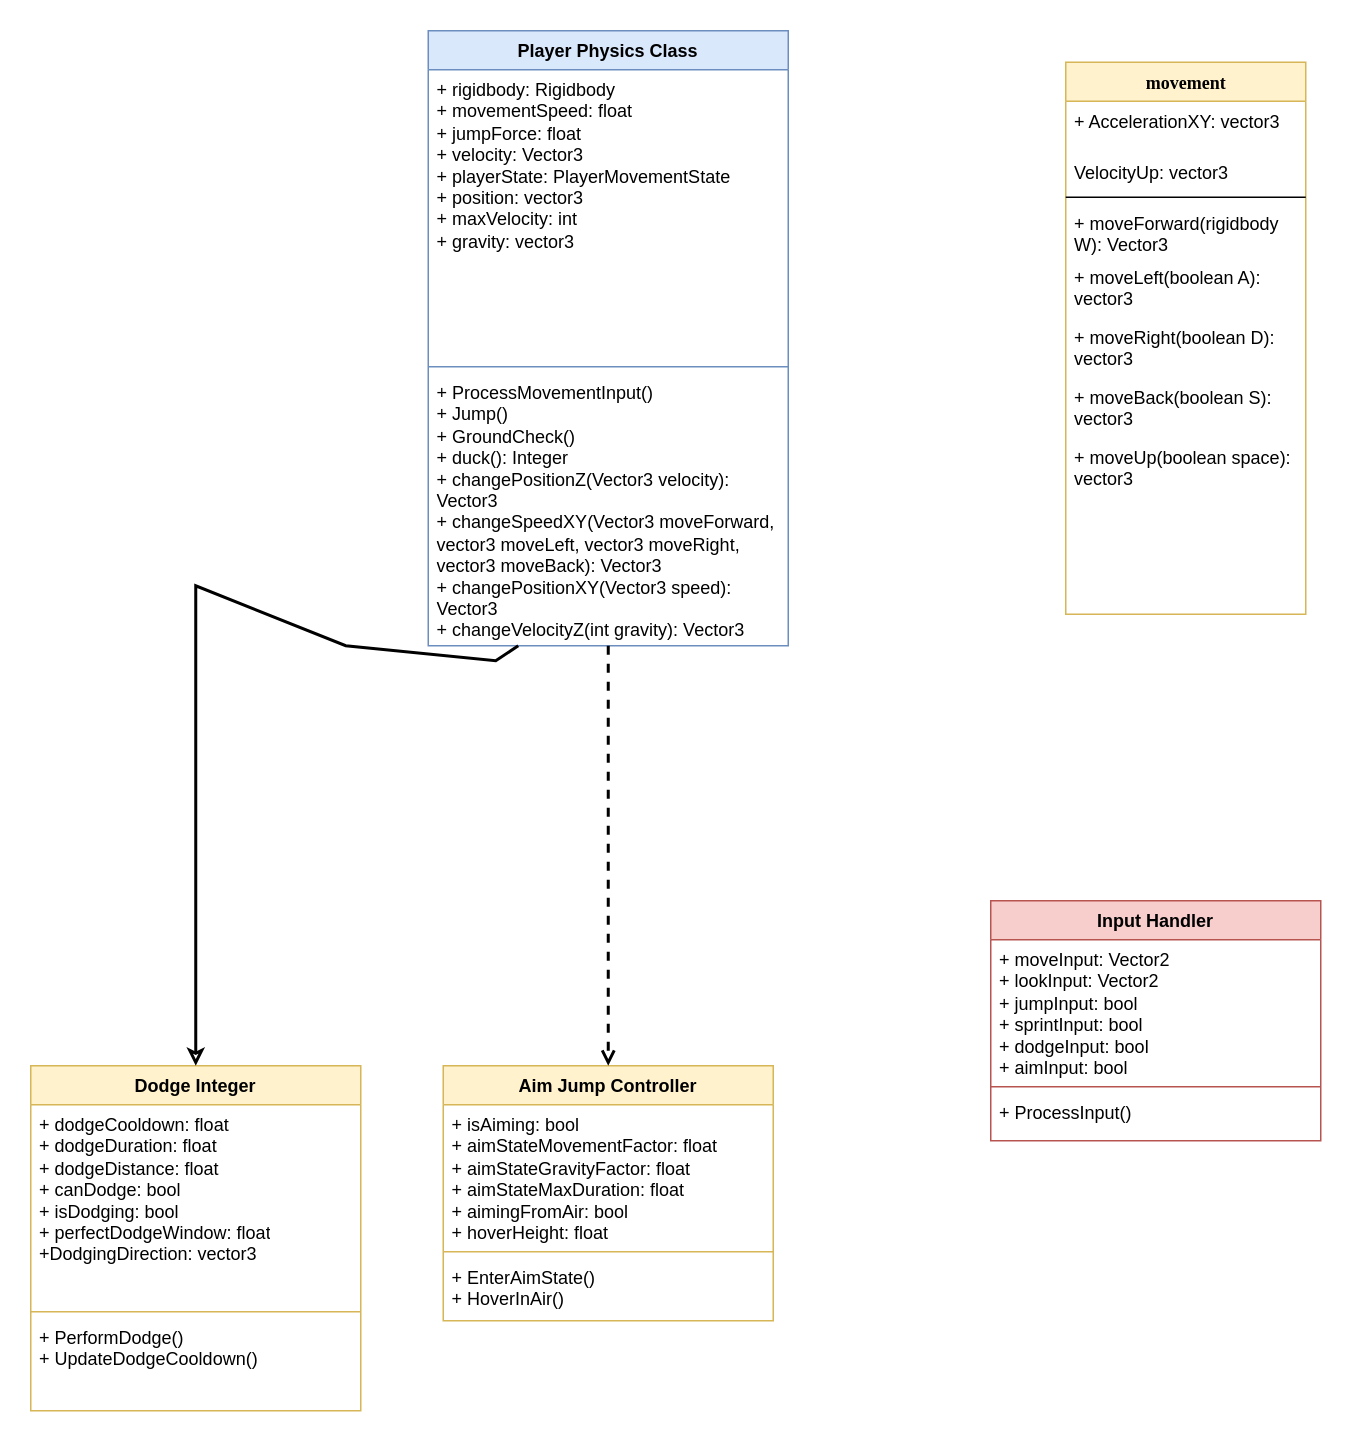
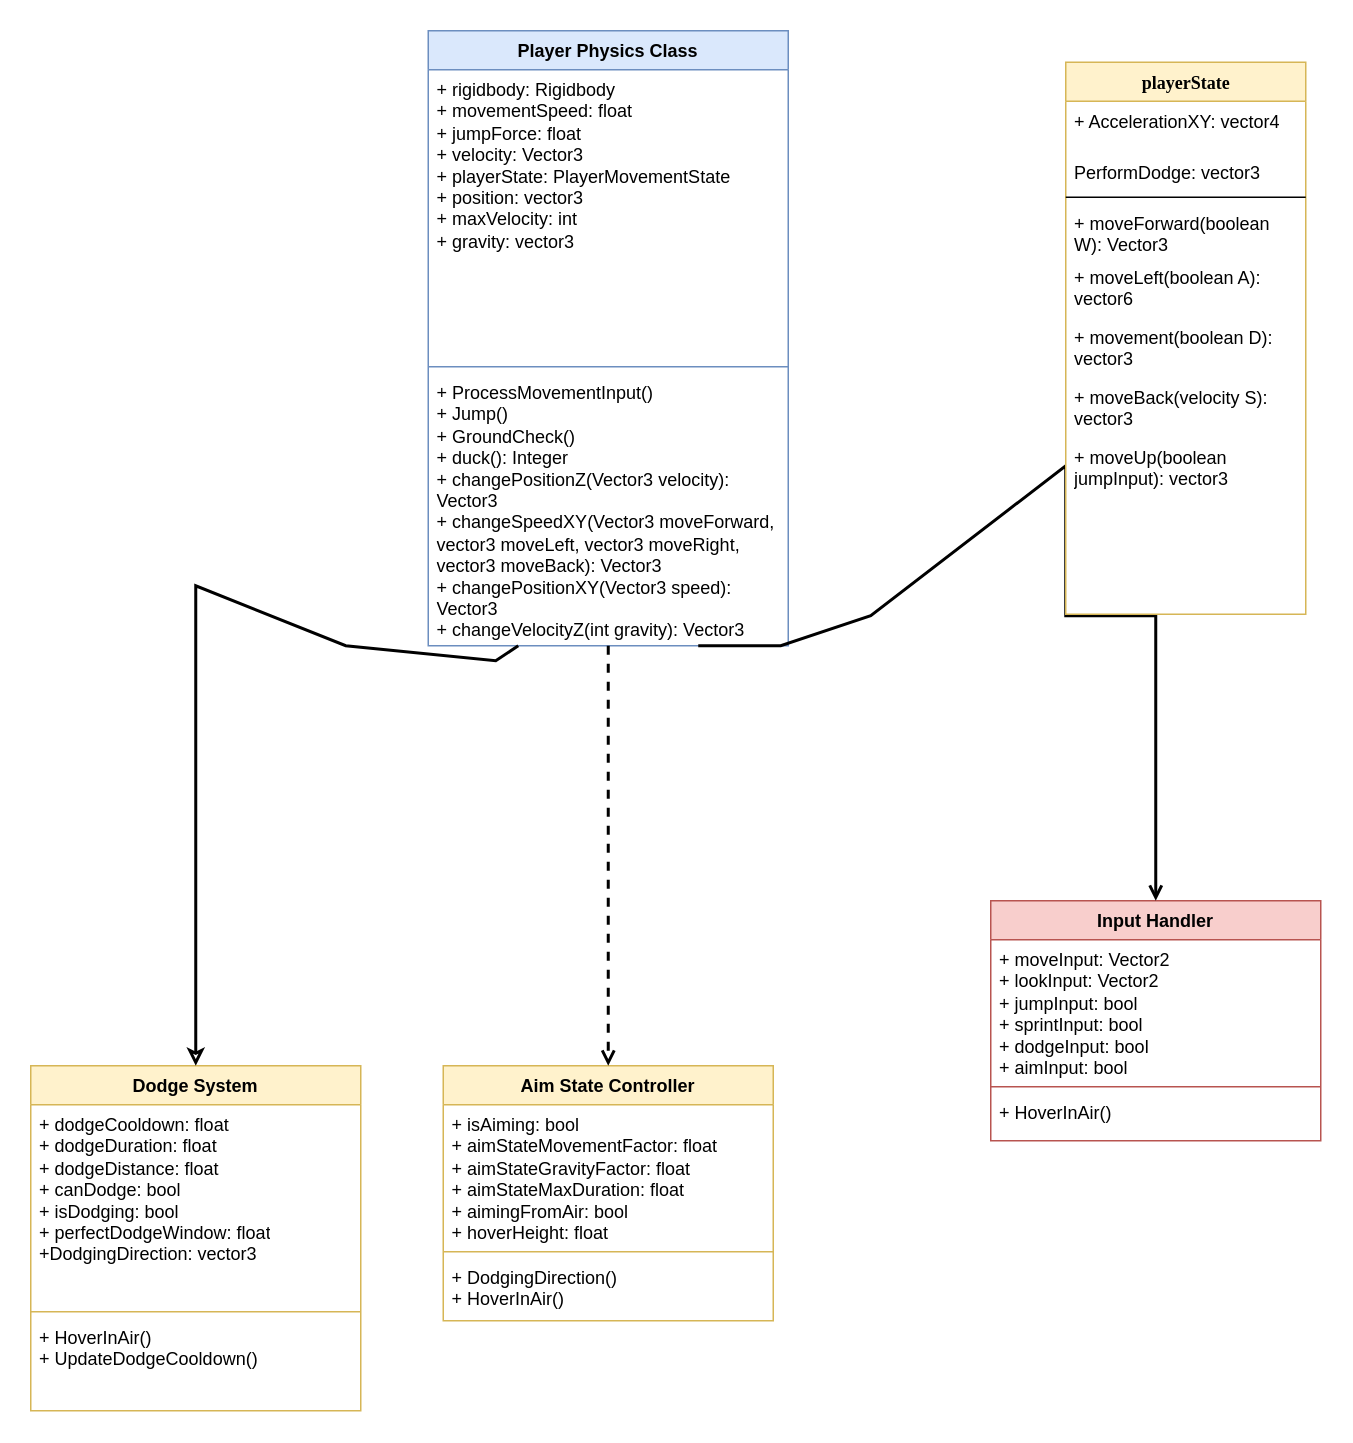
- <mxCell id="21" value="movement" style="swimlane;html=1;fontStyle=1;align=center;verticalAlign=top;childLayout=stackLayout;horizontal=1;startSize=26;horizontalStack=0;resizeParent=1;resizeLast=0;collapsible=1;marginBottom=0;swimlaneFillColor=#ffffff;rounded=0;shadow=0;comic=0;labelBackgroundColor=none;strokeWidth=1;fillColor=#fff2cc;fontFamily=Verdana;fontSize=12;strokeColor=#d6b656;" vertex="1" parent="1"><mxGeometry x="710" y="41" width="160" height="368" as="geometry" /></mxCell>
+ <mxCell id="21" value="playerState" style="swimlane;html=1;fontStyle=1;align=center;verticalAlign=top;childLayout=stackLayout;horizontal=1;startSize=26;horizontalStack=0;resizeParent=1;resizeLast=0;collapsible=1;marginBottom=0;swimlaneFillColor=#ffffff;rounded=0;shadow=0;comic=0;labelBackgroundColor=none;strokeWidth=1;fillColor=#fff2cc;fontFamily=Verdana;fontSize=12;strokeColor=#d6b656;" vertex="1" parent="1"><mxGeometry x="710" y="41" width="160" height="368" as="geometry" /></mxCell>
- <mxCell id="22" value="+ AccelerationXY: vector3" style="text;html=1;strokeColor=none;fillColor=none;align=left;verticalAlign=top;spacingLeft=4;spacingRight=4;whiteSpace=wrap;overflow=hidden;rotatable=0;points=[[0,0.5],[1,0.5]];portConstraint=eastwest;" vertex="1" parent="21"><mxGeometry y="26" width="160" height="34" as="geometry" /></mxCell>
+ <mxCell id="22" value="+ AccelerationXY: vector4" style="text;html=1;strokeColor=none;fillColor=none;align=left;verticalAlign=top;spacingLeft=4;spacingRight=4;whiteSpace=wrap;overflow=hidden;rotatable=0;points=[[0,0.5],[1,0.5]];portConstraint=eastwest;" vertex="1" parent="21"><mxGeometry y="26" width="160" height="34" as="geometry" /></mxCell>
- <mxCell id="23" value="VelocityUp: vector3" style="text;html=1;strokeColor=none;fillColor=none;align=left;verticalAlign=top;spacingLeft=4;spacingRight=4;whiteSpace=wrap;overflow=hidden;rotatable=0;points=[[0,0.5],[1,0.5]];portConstraint=eastwest;" vertex="1" parent="21"><mxGeometry y="60" width="160" height="26" as="geometry" /></mxCell>
+ <mxCell id="23" value="PerformDodge: vector3" style="text;html=1;strokeColor=none;fillColor=none;align=left;verticalAlign=top;spacingLeft=4;spacingRight=4;whiteSpace=wrap;overflow=hidden;rotatable=0;points=[[0,0.5],[1,0.5]];portConstraint=eastwest;" vertex="1" parent="21"><mxGeometry y="60" width="160" height="26" as="geometry" /></mxCell>
- <mxCell id="25" value="+ moveForward(rigidbody W): Vector3" style="text;html=1;strokeColor=none;fillColor=none;align=left;verticalAlign=top;spacingLeft=4;spacingRight=4;whiteSpace=wrap;overflow=hidden;rotatable=0;points=[[0,0.5],[1,0.5]];portConstraint=eastwest;" vertex="1" parent="21"><mxGeometry y="94" width="160" height="36" as="geometry" /></mxCell>
+ <mxCell id="25" value="+ moveForward(boolean W): Vector3" style="text;html=1;strokeColor=none;fillColor=none;align=left;verticalAlign=top;spacingLeft=4;spacingRight=4;whiteSpace=wrap;overflow=hidden;rotatable=0;points=[[0,0.5],[1,0.5]];portConstraint=eastwest;" vertex="1" parent="21"><mxGeometry y="94" width="160" height="36" as="geometry" /></mxCell>
- <mxCell id="26" value="+ moveLeft(boolean A): vector3" style="text;html=1;strokeColor=none;fillColor=none;align=left;verticalAlign=top;spacingLeft=4;spacingRight=4;whiteSpace=wrap;overflow=hidden;rotatable=0;points=[[0,0.5],[1,0.5]];portConstraint=eastwest;" vertex="1" parent="21"><mxGeometry y="130" width="160" height="40" as="geometry" /></mxCell>
+ <mxCell id="26" value="+ moveLeft(boolean A): vector6" style="text;html=1;strokeColor=none;fillColor=none;align=left;verticalAlign=top;spacingLeft=4;spacingRight=4;whiteSpace=wrap;overflow=hidden;rotatable=0;points=[[0,0.5],[1,0.5]];portConstraint=eastwest;" vertex="1" parent="21"><mxGeometry y="130" width="160" height="40" as="geometry" /></mxCell>
- <mxCell id="27" value="+ moveRight(boolean D): vector3" style="text;html=1;strokeColor=none;fillColor=none;align=left;verticalAlign=top;spacingLeft=4;spacingRight=4;whiteSpace=wrap;overflow=hidden;rotatable=0;points=[[0,0.5],[1,0.5]];portConstraint=eastwest;" vertex="1" parent="21"><mxGeometry y="170" width="160" height="40" as="geometry" /></mxCell>
+ <mxCell id="27" value="+ movement(boolean D): vector3" style="text;html=1;strokeColor=none;fillColor=none;align=left;verticalAlign=top;spacingLeft=4;spacingRight=4;whiteSpace=wrap;overflow=hidden;rotatable=0;points=[[0,0.5],[1,0.5]];portConstraint=eastwest;" vertex="1" parent="21"><mxGeometry y="170" width="160" height="40" as="geometry" /></mxCell>
- <mxCell id="28" value="+ moveBack(boolean S): vector3" style="text;html=1;strokeColor=none;fillColor=none;align=left;verticalAlign=top;spacingLeft=4;spacingRight=4;whiteSpace=wrap;overflow=hidden;rotatable=0;points=[[0,0.5],[1,0.5]];portConstraint=eastwest;" vertex="1" parent="21"><mxGeometry y="210" width="160" height="40" as="geometry" /></mxCell>
+ <mxCell id="28" value="+ moveBack(velocity S): vector3" style="text;html=1;strokeColor=none;fillColor=none;align=left;verticalAlign=top;spacingLeft=4;spacingRight=4;whiteSpace=wrap;overflow=hidden;rotatable=0;points=[[0,0.5],[1,0.5]];portConstraint=eastwest;" vertex="1" parent="21"><mxGeometry y="210" width="160" height="40" as="geometry" /></mxCell>
- <mxCell id="29" value="+ moveUp(boolean space): vector3" style="text;html=1;strokeColor=none;fillColor=none;align=left;verticalAlign=top;spacingLeft=4;spacingRight=4;whiteSpace=wrap;overflow=hidden;rotatable=0;points=[[0,0.5],[1,0.5]];portConstraint=eastwest;" vertex="1" parent="21"><mxGeometry y="250" width="160" height="40" as="geometry" /></mxCell>
+ <mxCell id="29" value="+ moveUp(boolean jumpInput): vector3" style="text;html=1;strokeColor=none;fillColor=none;align=left;verticalAlign=top;spacingLeft=4;spacingRight=4;whiteSpace=wrap;overflow=hidden;rotatable=0;points=[[0,0.5],[1,0.5]];portConstraint=eastwest;" vertex="1" parent="21"><mxGeometry y="250" width="160" height="40" as="geometry" /></mxCell>
+ <mxCell id="20" value="" style="endArrow=open;html=1;rounded=0;exitX=0.75;exitY=1;exitDx=0;exitDy=0;entryX=0.5;entryY=0;entryDx=0;entryDy=0;endFill=0;strokeWidth=2;" edge="1" parent="1" source="2" target="14"><mxGeometry width="50" height="50" relative="1" as="geometry"><mxPoint x="380" y="440" as="sourcePoint" /><mxPoint x="430" y="390" as="targetPoint" /><Array as="points"><mxPoint x="520" y="430" /><mxPoint x="580" y="410" /><mxPoint x="710" y="310" /><mxPoint x="710" y="410" /><mxPoint x="770" y="410" /></Array></mxGeometry></mxCell>
- <mxCell id="6" value="Dodge Integer" style="swimlane;fontStyle=1;align=center;verticalAlign=top;childLayout=stackLayout;horizontal=1;startSize=26;horizontalStack=0;resizeParent=1;resizeParentMax=0;resizeLast=0;collapsible=1;marginBottom=0;whiteSpace=wrap;html=1;fillColor=#fff2cc;strokeColor=#d6b656;" vertex="1" parent="1"><mxGeometry x="20" y="710" width="220" height="230" as="geometry" /></mxCell>
+ <mxCell id="6" value="Dodge System" style="swimlane;fontStyle=1;align=center;verticalAlign=top;childLayout=stackLayout;horizontal=1;startSize=26;horizontalStack=0;resizeParent=1;resizeParentMax=0;resizeLast=0;collapsible=1;marginBottom=0;whiteSpace=wrap;html=1;fillColor=#fff2cc;strokeColor=#d6b656;" vertex="1" parent="1"><mxGeometry x="20" y="710" width="220" height="230" as="geometry" /></mxCell>
- <mxCell id="10" value="Aim Jump Controller" style="swimlane;fontStyle=1;align=center;verticalAlign=top;childLayout=stackLayout;horizontal=1;startSize=26;horizontalStack=0;resizeParent=1;resizeParentMax=0;resizeLast=0;collapsible=1;marginBottom=0;whiteSpace=wrap;html=1;fillColor=#fff2cc;strokeColor=#d6b656;" vertex="1" parent="1"><mxGeometry x="295" y="710" width="220" height="170" as="geometry" /></mxCell>
+ <mxCell id="10" value="Aim State Controller" style="swimlane;fontStyle=1;align=center;verticalAlign=top;childLayout=stackLayout;horizontal=1;startSize=26;horizontalStack=0;resizeParent=1;resizeParentMax=0;resizeLast=0;collapsible=1;marginBottom=0;whiteSpace=wrap;html=1;fillColor=#fff2cc;strokeColor=#d6b656;" vertex="1" parent="1"><mxGeometry x="295" y="710" width="220" height="170" as="geometry" /></mxCell>
- <mxCell id="17" value="+ ProcessInput()&lt;div&gt;&lt;br/&gt;&lt;/div&gt;" style="text;strokeColor=none;fillColor=none;align=left;verticalAlign=top;spacingLeft=4;spacingRight=4;overflow=hidden;rotatable=0;points=[[0,0.5],[1,0.5]];portConstraint=eastwest;whiteSpace=wrap;html=1;" vertex="1" parent="14"><mxGeometry y="128" width="220" height="32" as="geometry" /></mxCell>
+ <mxCell id="17" value="+ HoverInAir()&lt;div&gt;&lt;br/&gt;&lt;/div&gt;" style="text;strokeColor=none;fillColor=none;align=left;verticalAlign=top;spacingLeft=4;spacingRight=4;overflow=hidden;rotatable=0;points=[[0,0.5],[1,0.5]];portConstraint=eastwest;whiteSpace=wrap;html=1;" vertex="1" parent="14"><mxGeometry y="128" width="220" height="32" as="geometry" /></mxCell>
- <mxCell id="13" value="+ EnterAimState()&lt;br&gt;+ HoverInAir()" style="text;strokeColor=none;fillColor=none;align=left;verticalAlign=top;spacingLeft=4;spacingRight=4;overflow=hidden;rotatable=0;points=[[0,0.5],[1,0.5]];portConstraint=eastwest;whiteSpace=wrap;html=1;" vertex="1" parent="10"><mxGeometry y="128" width="220" height="42" as="geometry" /></mxCell>
+ <mxCell id="13" value="+ DodgingDirection()&lt;br&gt;+ HoverInAir()" style="text;strokeColor=none;fillColor=none;align=left;verticalAlign=top;spacingLeft=4;spacingRight=4;overflow=hidden;rotatable=0;points=[[0,0.5],[1,0.5]];portConstraint=eastwest;whiteSpace=wrap;html=1;" vertex="1" parent="10"><mxGeometry y="128" width="220" height="42" as="geometry" /></mxCell>
- <mxCell id="9" value="+ PerformDodge()&lt;br&gt;+ UpdateDodgeCooldown()" style="text;strokeColor=none;fillColor=none;align=left;verticalAlign=top;spacingLeft=4;spacingRight=4;overflow=hidden;rotatable=0;points=[[0,0.5],[1,0.5]];portConstraint=eastwest;whiteSpace=wrap;html=1;" vertex="1" parent="6"><mxGeometry y="168" width="220" height="62" as="geometry" /></mxCell>
+ <mxCell id="9" value="+ HoverInAir()&lt;br&gt;+ UpdateDodgeCooldown()" style="text;strokeColor=none;fillColor=none;align=left;verticalAlign=top;spacingLeft=4;spacingRight=4;overflow=hidden;rotatable=0;points=[[0,0.5],[1,0.5]];portConstraint=eastwest;whiteSpace=wrap;html=1;" vertex="1" parent="6"><mxGeometry y="168" width="220" height="62" as="geometry" /></mxCell>
